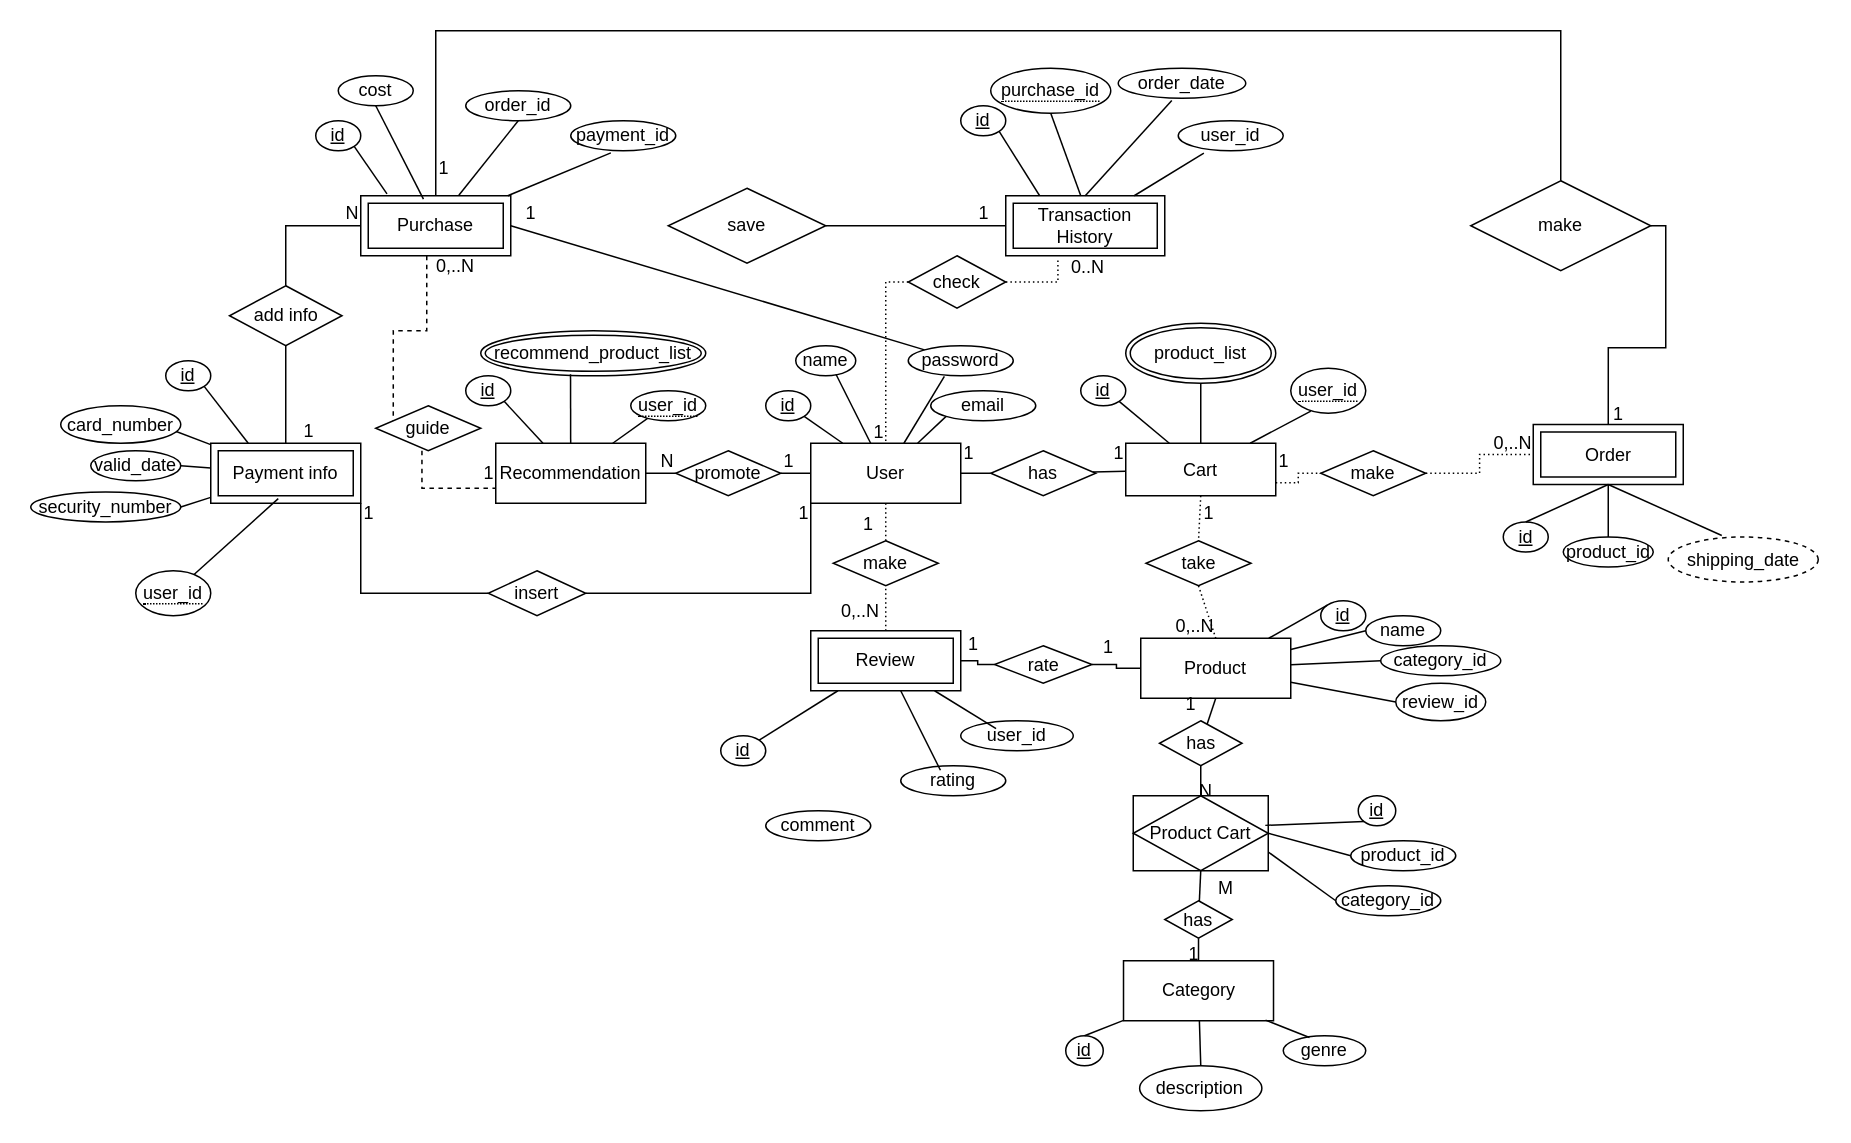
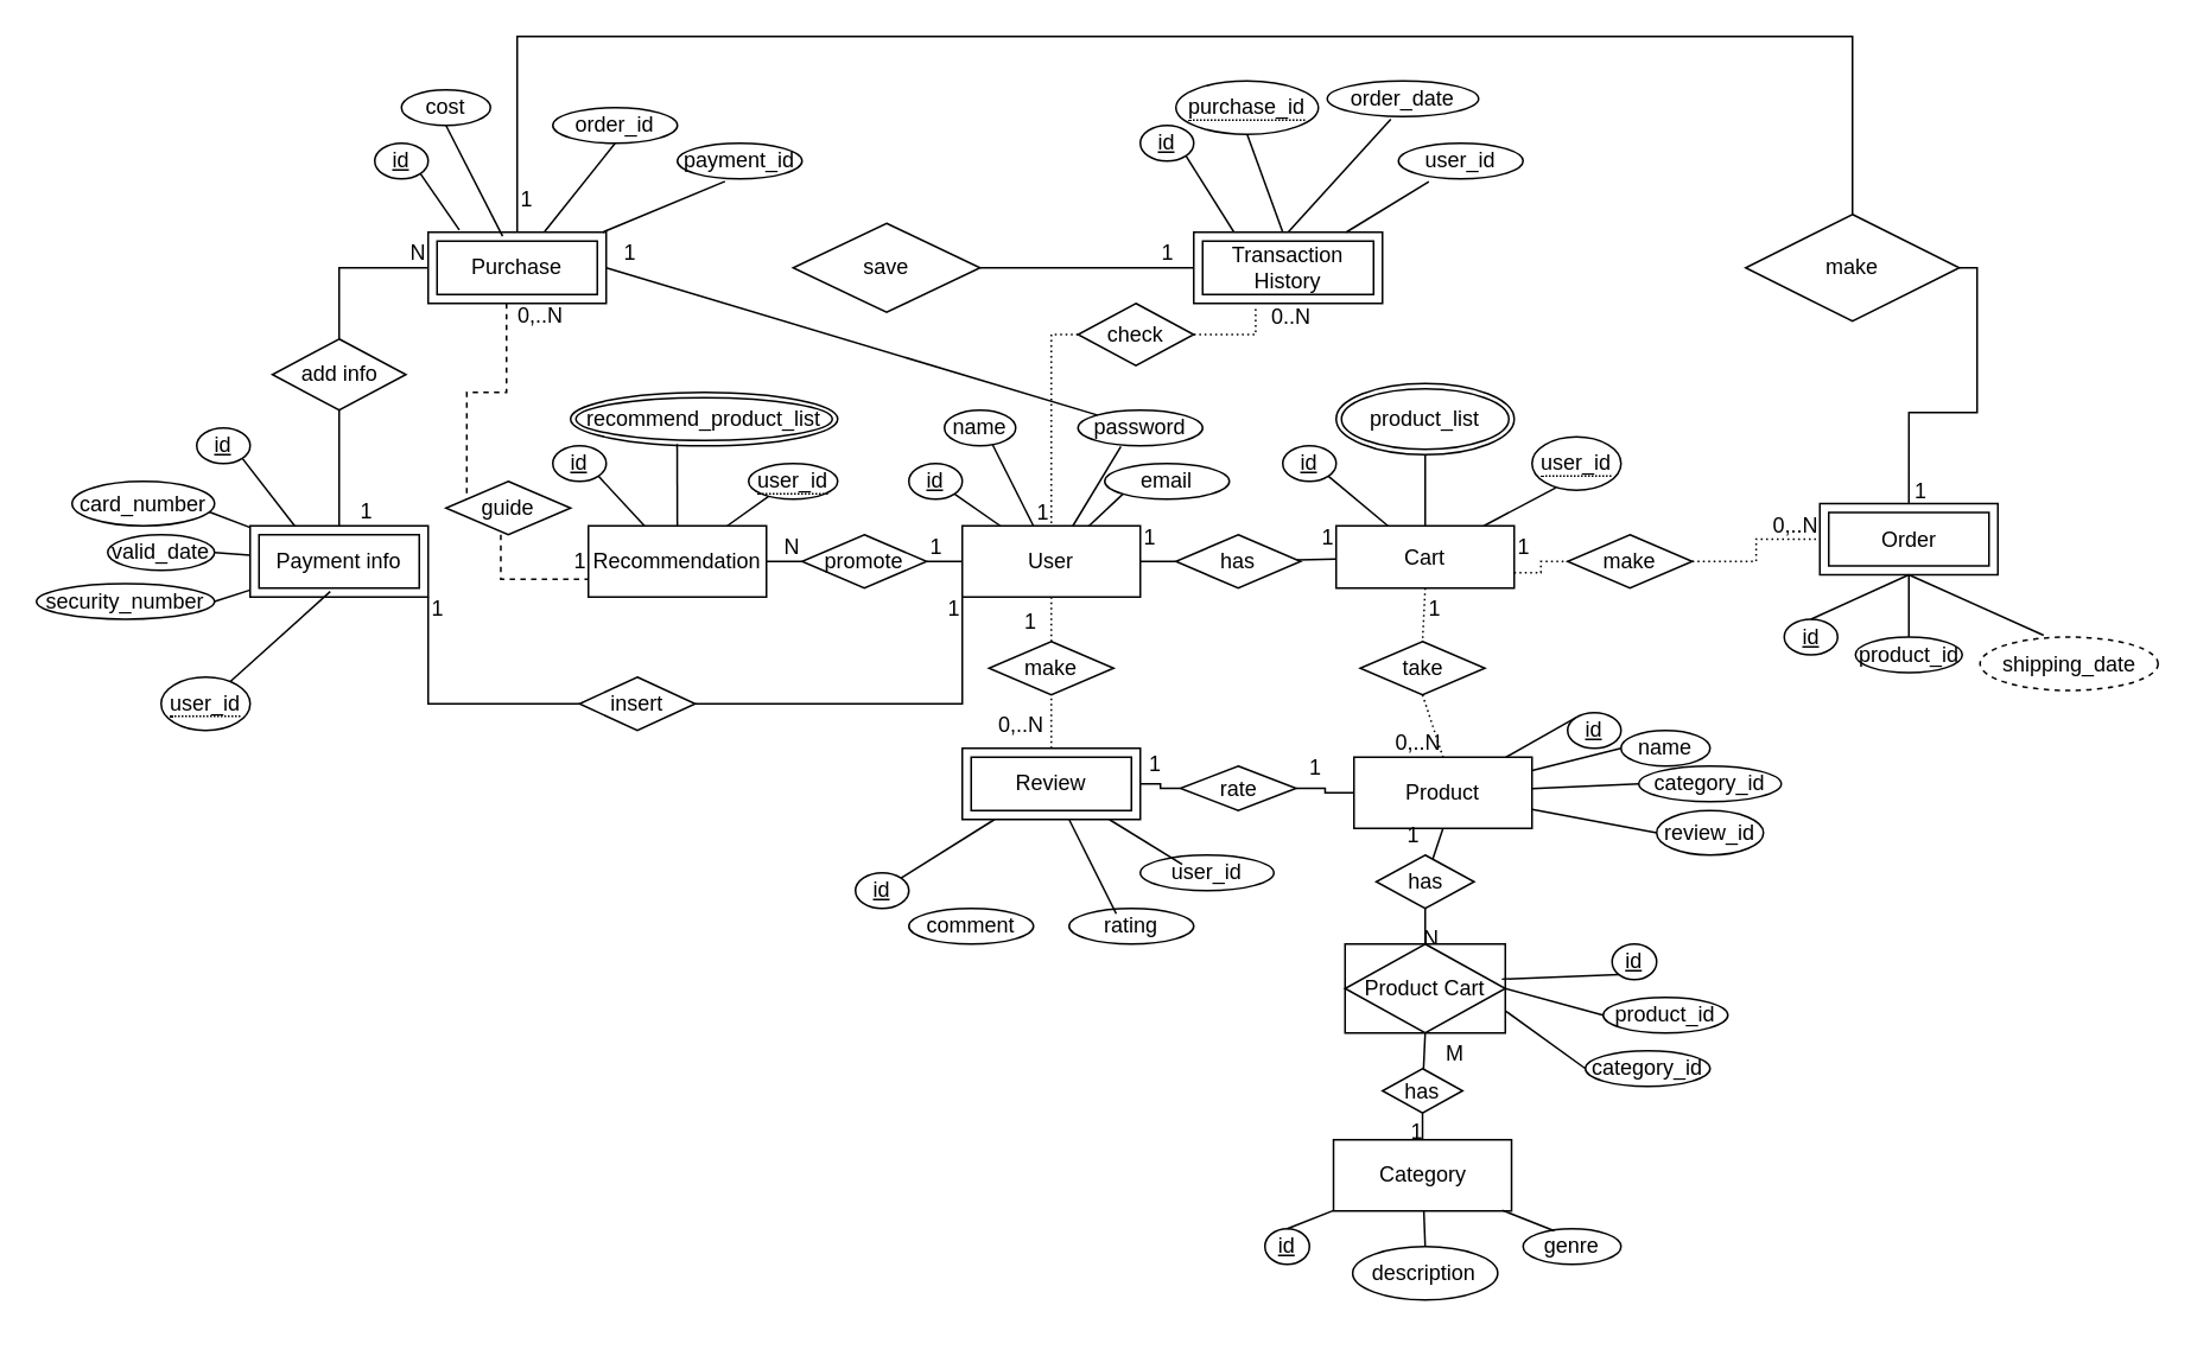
- <mxCell id="37" value="comment" style="ellipse;whiteSpace=wrap;html=1;align=center;" parent="1" vertex="1"><mxGeometry x="510" y="540" width="70" height="20" as="geometry" /></mxCell>
+ <mxCell id="37" value="comment" style="ellipse;whiteSpace=wrap;html=1;align=center;" parent="1" vertex="1"><mxGeometry x="510" y="510" width="70" height="20" as="geometry" /></mxCell>
- <mxCell id="153" value="description" style="ellipse;whiteSpace=wrap;html=1;align=center;" parent="1" vertex="1"><mxGeometry x="759.25" y="710" width="81.49" height="30" as="geometry" /></mxCell>
+ <mxCell id="153" value="description" style="ellipse;whiteSpace=wrap;html=1;align=center;" parent="1" vertex="1"><mxGeometry x="759.25" y="700" width="81.49" height="30" as="geometry" /></mxCell>
